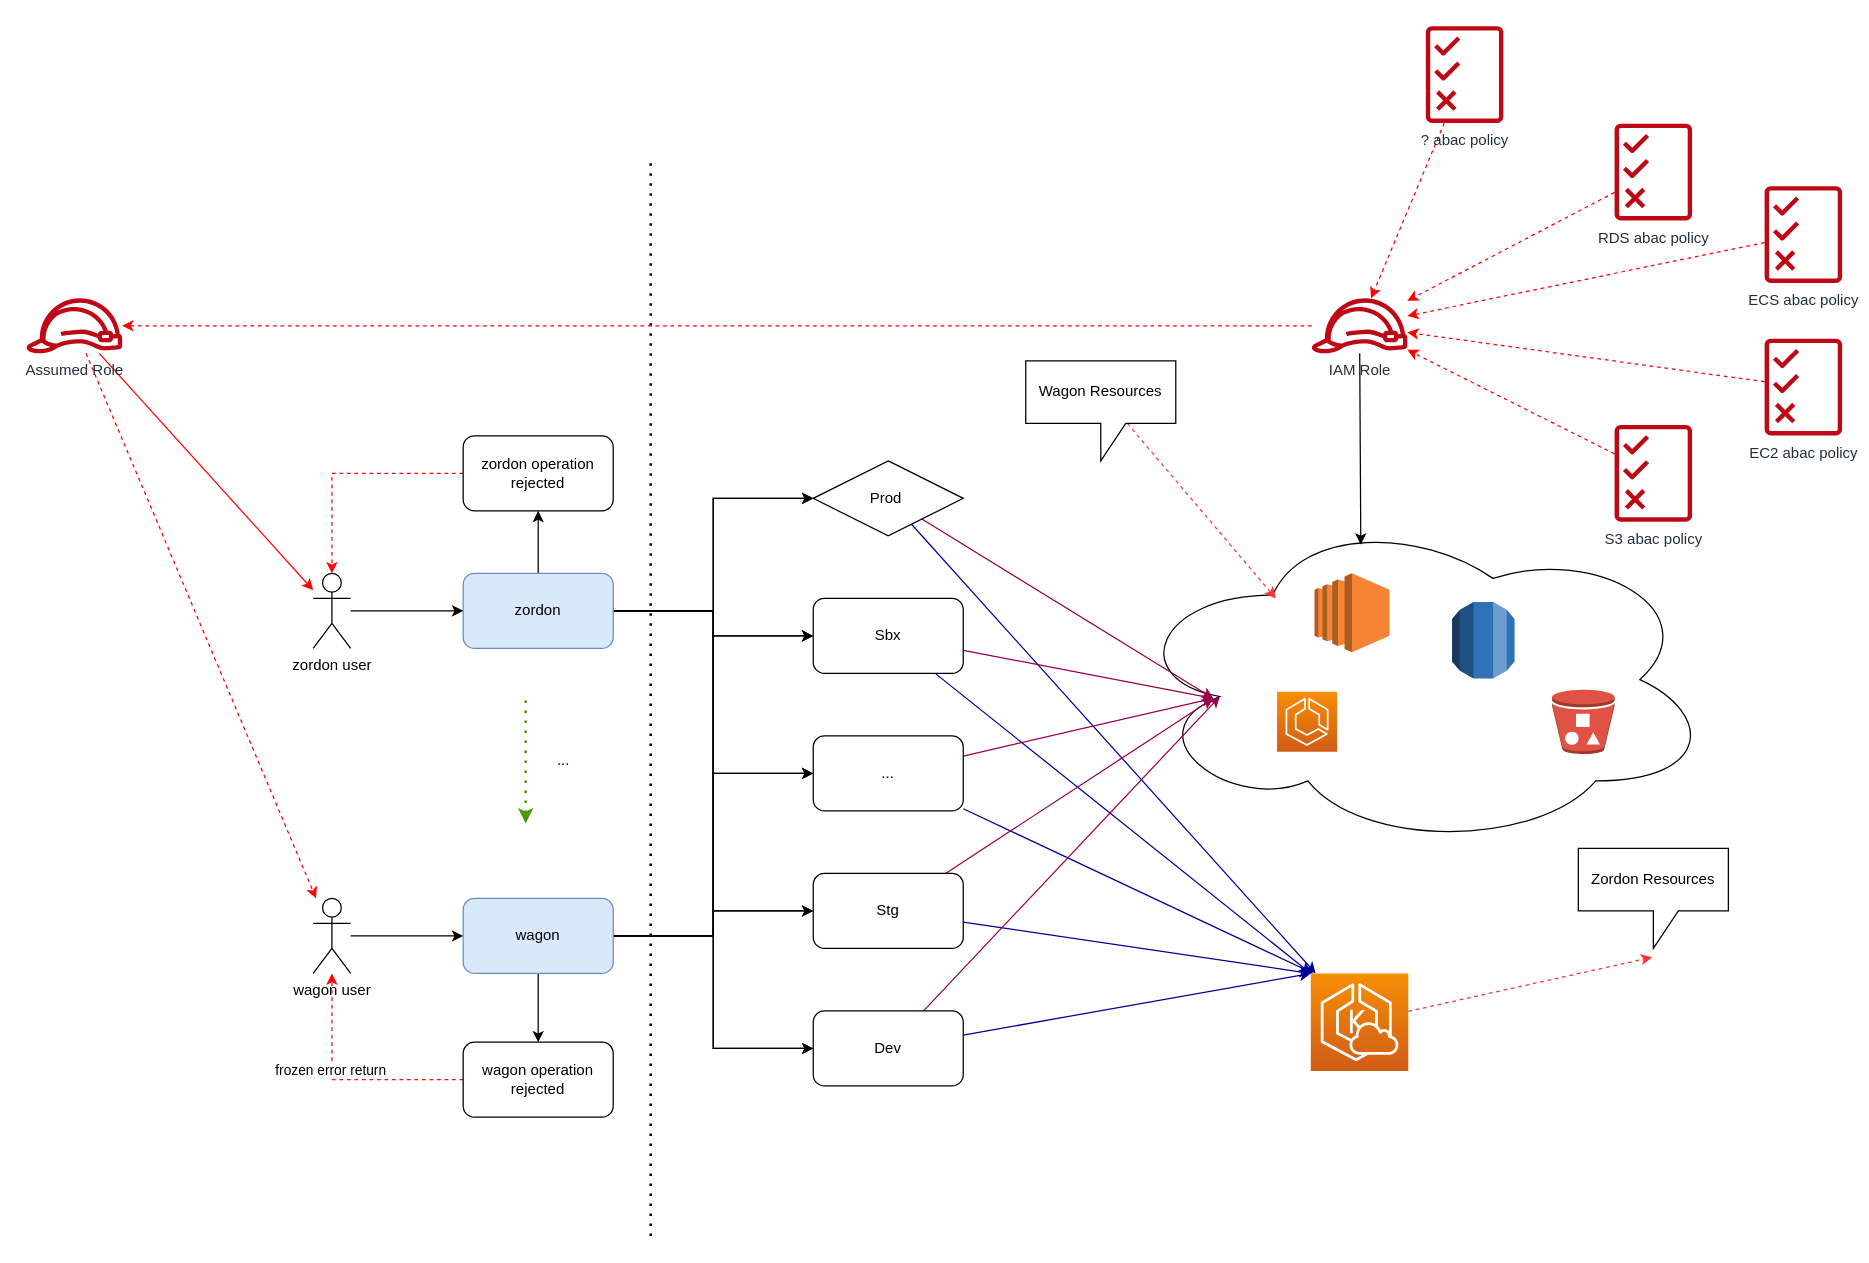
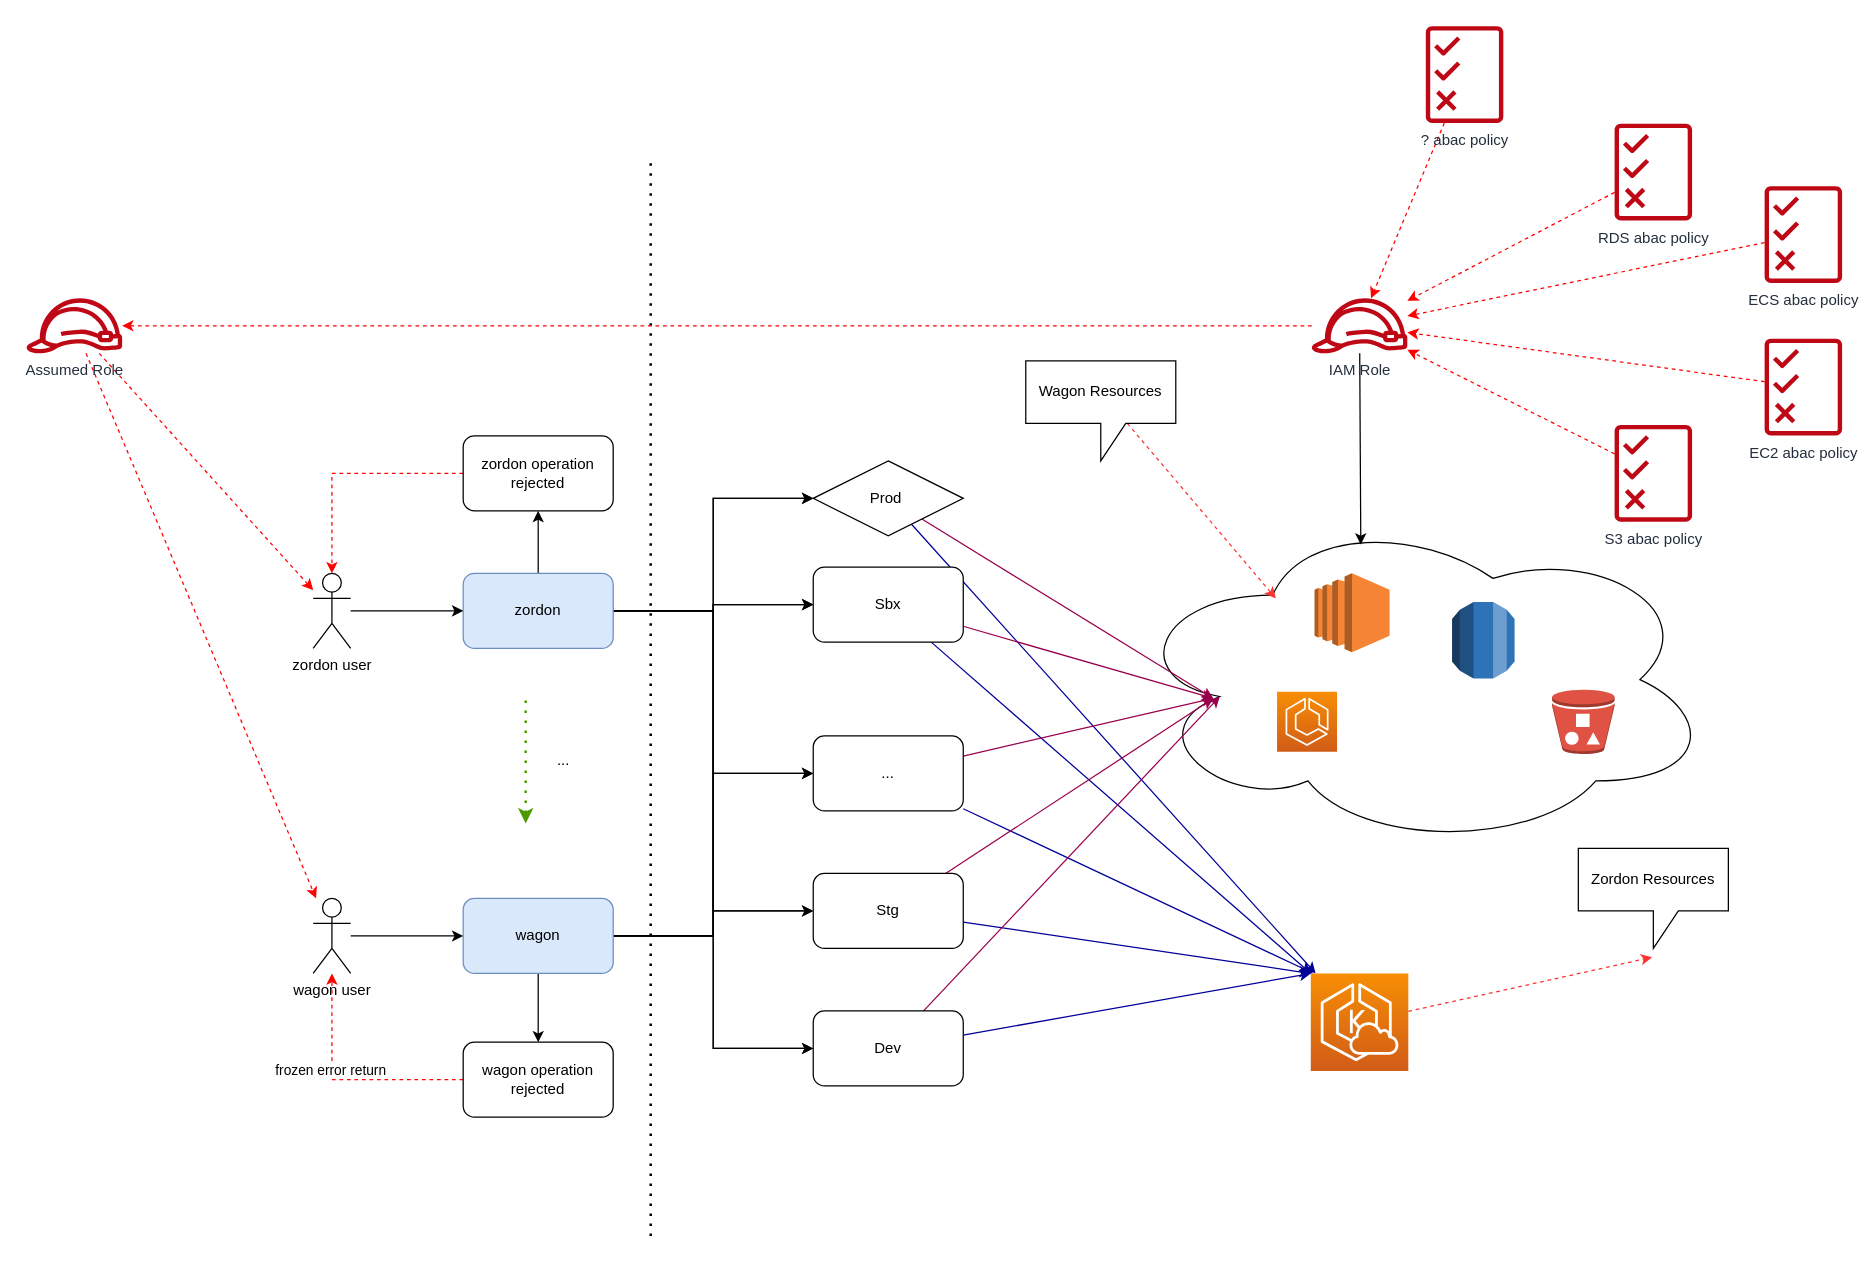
- <mxCell id="53" style="edgeStyle=none;rounded=0;orthogonalLoop=1;jettySize=auto;html=1;dashed=0;strokeColor=#FF0000;" parent="1" source="55" target="38" edge="1"><mxGeometry relative="1" as="geometry" /></mxCell>
+ <mxCell id="53" style="edgeStyle=none;rounded=0;orthogonalLoop=1;jettySize=auto;html=1;dashed=1;strokeColor=#FF0000;" parent="1" source="55" target="38" edge="1"><mxGeometry relative="1" as="geometry" /></mxCell>
- <mxCell id="15" value="Sbx" style="rounded=1;whiteSpace=wrap;html=1;" parent="1" vertex="1"><mxGeometry x="650" y="478" width="120" height="60" as="geometry" /></mxCell>
+ <mxCell id="15" value="Sbx" style="rounded=1;whiteSpace=wrap;html=1;" parent="1" vertex="1"><mxGeometry x="650" y="453" width="120" height="60" as="geometry" /></mxCell>
